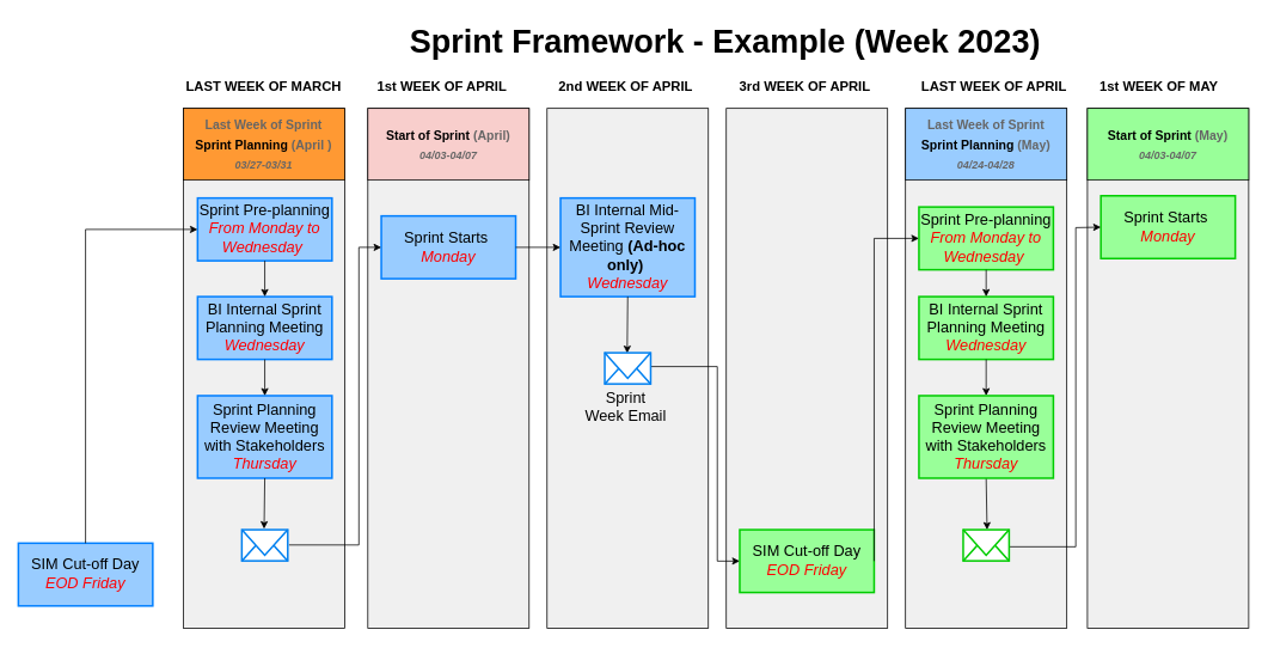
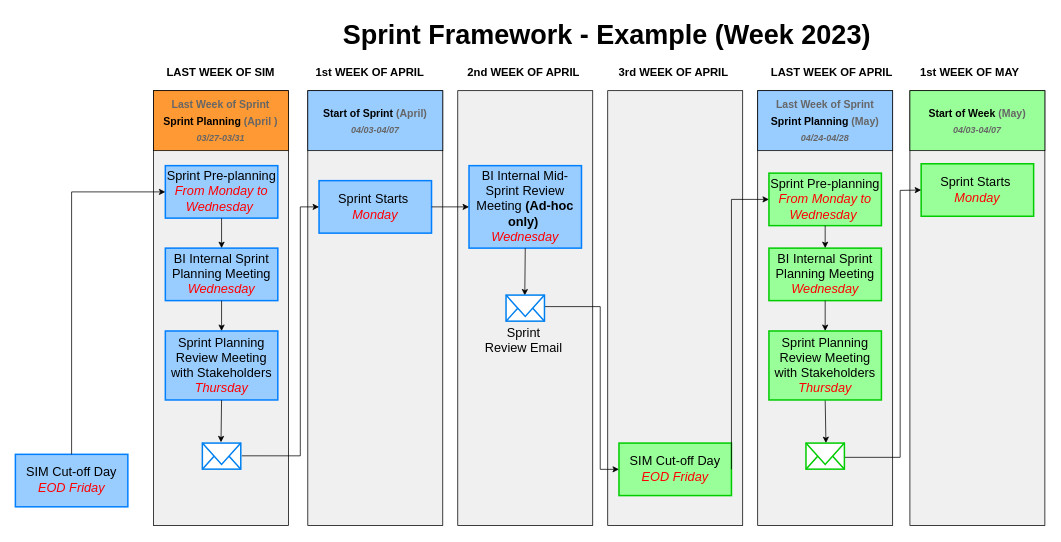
- <mxCell id="19" value="&lt;b&gt;&lt;font style=&quot;font-size: 15px;&quot;&gt;LAST WEEK OF MARCH&lt;/font&gt;&lt;/b&gt;" style="text;html=1;strokeColor=none;fillColor=none;align=center;verticalAlign=middle;whiteSpace=wrap;rounded=0;" parent="1" vertex="1"><mxGeometry x="201.88" y="90" width="183.75" height="10" as="geometry" /></mxCell>
+ <mxCell id="19" value="&lt;b&gt;&lt;font style=&quot;font-size: 15px;&quot;&gt;LAST WEEK OF SIM&lt;/font&gt;&lt;/b&gt;" style="text;html=1;strokeColor=none;fillColor=none;align=center;verticalAlign=middle;whiteSpace=wrap;rounded=0;" parent="1" vertex="1"><mxGeometry x="201.88" y="90" width="183.75" height="10" as="geometry" /></mxCell>
- <mxCell id="9" value="&lt;font style=&quot;&quot;&gt;&lt;font style=&quot;font-size: 14px;&quot;&gt;&lt;font color=&quot;#000000&quot;&gt;Start of Sprint&lt;/font&gt;&lt;font color=&quot;#666666&quot;&gt; (April)&lt;/font&gt;&lt;br&gt;&lt;/font&gt;&lt;i style=&quot;color: rgb(102, 102, 102); font-size: 12px; --tw-border-spacing-x: 0; --tw-border-spacing-y: 0; --tw-translate-x: 0; --tw-translate-y: 0; --tw-rotate: 0; --tw-skew-x: 0; --tw-skew-y: 0; --tw-scale-x: 1; --tw-scale-y: 1; --tw-pan-x: ; --tw-pan-y: ; --tw-pinch-zoom: ; --tw-scroll-snap-strictness: proximity; --tw-ordinal: ; --tw-slashed-zero: ; --tw-numeric-figure: ; --tw-numeric-spacing: ; --tw-numeric-fraction: ; --tw-ring-inset: ; --tw-ring-offset-width: 0px; --tw-ring-offset-color: #fff; --tw-ring-color: rgb(59 130 246 / 0.5); --tw-ring-offset-shadow: 0 0 #0000; --tw-ring-shadow: 0 0 #0000; --tw-shadow: 0 0 #0000; --tw-shadow-colored: 0 0 #0000; --tw-blur: ; --tw-brightness: ; --tw-contrast: ; --tw-grayscale: ; --tw-hue-rotate: ; --tw-invert: ; --tw-saturate: ; --tw-sepia: ; --tw-drop-shadow: ; --tw-backdrop-blur: ; --tw-backdrop-brightness: ; --tw-backdrop-contrast: ; --tw-backdrop-grayscale: ; --tw-backdrop-hue-rotate: ; --tw-backdrop-invert: ; --tw-backdrop-opacity: ; --tw-backdrop-saturate: ; --tw-backdrop-sepia: ; border-color: var(--border-color);&quot;&gt;04/03-04/07&lt;/i&gt;&lt;br&gt;&lt;/font&gt;" style="whiteSpace=wrap;html=1;strokeColor=default;strokeWidth=1;fillColor=#f8cecc;fontFamily=Helvetica;fontSize=18;fontColor=#FFFFFF;fontStyle=1;" parent="1" vertex="1"><mxGeometry x="410" y="120" width="180" height="80" as="geometry" /></mxCell>
+ <mxCell id="9" value="&lt;font style=&quot;&quot;&gt;&lt;font style=&quot;font-size: 14px;&quot;&gt;&lt;font color=&quot;#000000&quot;&gt;Start of Sprint&lt;/font&gt;&lt;font color=&quot;#666666&quot;&gt; (April)&lt;/font&gt;&lt;br&gt;&lt;/font&gt;&lt;i style=&quot;color: rgb(102, 102, 102); font-size: 12px; --tw-border-spacing-x: 0; --tw-border-spacing-y: 0; --tw-translate-x: 0; --tw-translate-y: 0; --tw-rotate: 0; --tw-skew-x: 0; --tw-skew-y: 0; --tw-scale-x: 1; --tw-scale-y: 1; --tw-pan-x: ; --tw-pan-y: ; --tw-pinch-zoom: ; --tw-scroll-snap-strictness: proximity; --tw-ordinal: ; --tw-slashed-zero: ; --tw-numeric-figure: ; --tw-numeric-spacing: ; --tw-numeric-fraction: ; --tw-ring-inset: ; --tw-ring-offset-width: 0px; --tw-ring-offset-color: #fff; --tw-ring-color: rgb(59 130 246 / 0.5); --tw-ring-offset-shadow: 0 0 #0000; --tw-ring-shadow: 0 0 #0000; --tw-shadow: 0 0 #0000; --tw-shadow-colored: 0 0 #0000; --tw-blur: ; --tw-brightness: ; --tw-contrast: ; --tw-grayscale: ; --tw-hue-rotate: ; --tw-invert: ; --tw-saturate: ; --tw-sepia: ; --tw-drop-shadow: ; --tw-backdrop-blur: ; --tw-backdrop-brightness: ; --tw-backdrop-contrast: ; --tw-backdrop-grayscale: ; --tw-backdrop-hue-rotate: ; --tw-backdrop-invert: ; --tw-backdrop-opacity: ; --tw-backdrop-saturate: ; --tw-backdrop-sepia: ; border-color: var(--border-color);&quot;&gt;04/03-04/07&lt;/i&gt;&lt;br&gt;&lt;/font&gt;" style="whiteSpace=wrap;html=1;strokeColor=default;strokeWidth=1;fillColor=#99CCFF;fontFamily=Helvetica;fontSize=18;fontColor=#FFFFFF;fontStyle=1" parent="1" vertex="1"><mxGeometry x="410" y="120" width="180" height="80" as="geometry" /></mxCell>
- <mxCell id="11" value="&lt;font color=&quot;#000000&quot; style=&quot;--tw-border-spacing-x: 0; --tw-border-spacing-y: 0; --tw-translate-x: 0; --tw-translate-y: 0; --tw-rotate: 0; --tw-skew-x: 0; --tw-skew-y: 0; --tw-scale-x: 1; --tw-scale-y: 1; --tw-pan-x: ; --tw-pan-y: ; --tw-pinch-zoom: ; --tw-scroll-snap-strictness: proximity; --tw-ordinal: ; --tw-slashed-zero: ; --tw-numeric-figure: ; --tw-numeric-spacing: ; --tw-numeric-fraction: ; --tw-ring-inset: ; --tw-ring-offset-width: 0px; --tw-ring-offset-color: #fff; --tw-ring-color: rgb(59 130 246 / 0.5); --tw-ring-offset-shadow: 0 0 #0000; --tw-ring-shadow: 0 0 #0000; --tw-shadow: 0 0 #0000; --tw-shadow-colored: 0 0 #0000; --tw-blur: ; --tw-brightness: ; --tw-contrast: ; --tw-grayscale: ; --tw-hue-rotate: ; --tw-invert: ; --tw-saturate: ; --tw-sepia: ; --tw-drop-shadow: ; --tw-backdrop-blur: ; --tw-backdrop-brightness: ; --tw-backdrop-contrast: ; --tw-backdrop-grayscale: ; --tw-backdrop-hue-rotate: ; --tw-backdrop-invert: ; --tw-backdrop-opacity: ; --tw-backdrop-saturate: ; --tw-backdrop-sepia: ; border-color: var(--border-color); font-size: 14px;&quot;&gt;Start of Sprint &lt;/font&gt;&lt;font color=&quot;#666666&quot;&gt;&lt;font style=&quot;--tw-border-spacing-x: 0; --tw-border-spacing-y: 0; --tw-translate-x: 0; --tw-translate-y: 0; --tw-rotate: 0; --tw-skew-x: 0; --tw-skew-y: 0; --tw-scale-x: 1; --tw-scale-y: 1; --tw-pan-x: ; --tw-pan-y: ; --tw-pinch-zoom: ; --tw-scroll-snap-strictness: proximity; --tw-ordinal: ; --tw-slashed-zero: ; --tw-numeric-figure: ; --tw-numeric-spacing: ; --tw-numeric-fraction: ; --tw-ring-inset: ; --tw-ring-offset-width: 0px; --tw-ring-offset-color: #fff; --tw-ring-color: rgb(59 130 246 / 0.5); --tw-ring-offset-shadow: 0 0 #0000; --tw-ring-shadow: 0 0 #0000; --tw-shadow: 0 0 #0000; --tw-shadow-colored: 0 0 #0000; --tw-blur: ; --tw-brightness: ; --tw-contrast: ; --tw-grayscale: ; --tw-hue-rotate: ; --tw-invert: ; --tw-saturate: ; --tw-sepia: ; --tw-drop-shadow: ; --tw-backdrop-blur: ; --tw-backdrop-brightness: ; --tw-backdrop-contrast: ; --tw-backdrop-grayscale: ; --tw-backdrop-hue-rotate: ; --tw-backdrop-invert: ; --tw-backdrop-opacity: ; --tw-backdrop-saturate: ; --tw-backdrop-sepia: ; border-color: var(--border-color); font-size: 14px;&quot;&gt;(May)&lt;br style=&quot;--tw-border-spacing-x: 0; --tw-border-spacing-y: 0; --tw-translate-x: 0; --tw-translate-y: 0; --tw-rotate: 0; --tw-skew-x: 0; --tw-skew-y: 0; --tw-scale-x: 1; --tw-scale-y: 1; --tw-pan-x: ; --tw-pan-y: ; --tw-pinch-zoom: ; --tw-scroll-snap-strictness: proximity; --tw-ordinal: ; --tw-slashed-zero: ; --tw-numeric-figure: ; --tw-numeric-spacing: ; --tw-numeric-fraction: ; --tw-ring-inset: ; --tw-ring-offset-width: 0px; --tw-ring-offset-color: #fff; --tw-ring-color: rgb(59 130 246 / 0.5); --tw-ring-offset-shadow: 0 0 #0000; --tw-ring-shadow: 0 0 #0000; --tw-shadow: 0 0 #0000; --tw-shadow-colored: 0 0 #0000; --tw-blur: ; --tw-brightness: ; --tw-contrast: ; --tw-grayscale: ; --tw-hue-rotate: ; --tw-invert: ; --tw-saturate: ; --tw-sepia: ; --tw-drop-shadow: ; --tw-backdrop-blur: ; --tw-backdrop-brightness: ; --tw-backdrop-contrast: ; --tw-backdrop-grayscale: ; --tw-backdrop-hue-rotate: ; --tw-backdrop-invert: ; --tw-backdrop-opacity: ; --tw-backdrop-saturate: ; --tw-backdrop-sepia: ; border-color: var(--border-color);&quot;&gt;&lt;/font&gt;&lt;i style=&quot;--tw-border-spacing-x: 0; --tw-border-spacing-y: 0; --tw-translate-x: 0; --tw-translate-y: 0; --tw-rotate: 0; --tw-skew-x: 0; --tw-skew-y: 0; --tw-scale-x: 1; --tw-scale-y: 1; --tw-pan-x: ; --tw-pan-y: ; --tw-pinch-zoom: ; --tw-scroll-snap-strictness: proximity; --tw-ordinal: ; --tw-slashed-zero: ; --tw-numeric-figure: ; --tw-numeric-spacing: ; --tw-numeric-fraction: ; --tw-ring-inset: ; --tw-ring-offset-width: 0px; --tw-ring-offset-color: #fff; --tw-ring-color: rgb(59 130 246 / 0.5); --tw-ring-offset-shadow: 0 0 #0000; --tw-ring-shadow: 0 0 #0000; --tw-shadow: 0 0 #0000; --tw-shadow-colored: 0 0 #0000; --tw-blur: ; --tw-brightness: ; --tw-contrast: ; --tw-grayscale: ; --tw-hue-rotate: ; --tw-invert: ; --tw-saturate: ; --tw-sepia: ; --tw-drop-shadow: ; --tw-backdrop-blur: ; --tw-backdrop-brightness: ; --tw-backdrop-contrast: ; --tw-backdrop-grayscale: ; --tw-backdrop-hue-rotate: ; --tw-backdrop-invert: ; --tw-backdrop-opacity: ; --tw-backdrop-saturate: ; --tw-backdrop-sepia: ; border-color: var(--border-color); font-size: 12px;&quot;&gt;04/03-04/07&lt;/i&gt;&lt;/font&gt;" style="whiteSpace=wrap;html=1;strokeColor=default;strokeWidth=1;fillColor=#99FF99;fontFamily=Helvetica;fontSize=18;fontColor=#FFFFFF;fontStyle=1" parent="1" vertex="1"><mxGeometry x="1213" y="120" width="180" height="80" as="geometry" /></mxCell>
+ <mxCell id="11" value="&lt;font color=&quot;#000000&quot; style=&quot;--tw-border-spacing-x: 0; --tw-border-spacing-y: 0; --tw-translate-x: 0; --tw-translate-y: 0; --tw-rotate: 0; --tw-skew-x: 0; --tw-skew-y: 0; --tw-scale-x: 1; --tw-scale-y: 1; --tw-pan-x: ; --tw-pan-y: ; --tw-pinch-zoom: ; --tw-scroll-snap-strictness: proximity; --tw-ordinal: ; --tw-slashed-zero: ; --tw-numeric-figure: ; --tw-numeric-spacing: ; --tw-numeric-fraction: ; --tw-ring-inset: ; --tw-ring-offset-width: 0px; --tw-ring-offset-color: #fff; --tw-ring-color: rgb(59 130 246 / 0.5); --tw-ring-offset-shadow: 0 0 #0000; --tw-ring-shadow: 0 0 #0000; --tw-shadow: 0 0 #0000; --tw-shadow-colored: 0 0 #0000; --tw-blur: ; --tw-brightness: ; --tw-contrast: ; --tw-grayscale: ; --tw-hue-rotate: ; --tw-invert: ; --tw-saturate: ; --tw-sepia: ; --tw-drop-shadow: ; --tw-backdrop-blur: ; --tw-backdrop-brightness: ; --tw-backdrop-contrast: ; --tw-backdrop-grayscale: ; --tw-backdrop-hue-rotate: ; --tw-backdrop-invert: ; --tw-backdrop-opacity: ; --tw-backdrop-saturate: ; --tw-backdrop-sepia: ; border-color: var(--border-color); font-size: 14px;&quot;&gt;Start of Week &lt;/font&gt;&lt;font color=&quot;#666666&quot;&gt;&lt;font style=&quot;--tw-border-spacing-x: 0; --tw-border-spacing-y: 0; --tw-translate-x: 0; --tw-translate-y: 0; --tw-rotate: 0; --tw-skew-x: 0; --tw-skew-y: 0; --tw-scale-x: 1; --tw-scale-y: 1; --tw-pan-x: ; --tw-pan-y: ; --tw-pinch-zoom: ; --tw-scroll-snap-strictness: proximity; --tw-ordinal: ; --tw-slashed-zero: ; --tw-numeric-figure: ; --tw-numeric-spacing: ; --tw-numeric-fraction: ; --tw-ring-inset: ; --tw-ring-offset-width: 0px; --tw-ring-offset-color: #fff; --tw-ring-color: rgb(59 130 246 / 0.5); --tw-ring-offset-shadow: 0 0 #0000; --tw-ring-shadow: 0 0 #0000; --tw-shadow: 0 0 #0000; --tw-shadow-colored: 0 0 #0000; --tw-blur: ; --tw-brightness: ; --tw-contrast: ; --tw-grayscale: ; --tw-hue-rotate: ; --tw-invert: ; --tw-saturate: ; --tw-sepia: ; --tw-drop-shadow: ; --tw-backdrop-blur: ; --tw-backdrop-brightness: ; --tw-backdrop-contrast: ; --tw-backdrop-grayscale: ; --tw-backdrop-hue-rotate: ; --tw-backdrop-invert: ; --tw-backdrop-opacity: ; --tw-backdrop-saturate: ; --tw-backdrop-sepia: ; border-color: var(--border-color); font-size: 14px;&quot;&gt;(May)&lt;br style=&quot;--tw-border-spacing-x: 0; --tw-border-spacing-y: 0; --tw-translate-x: 0; --tw-translate-y: 0; --tw-rotate: 0; --tw-skew-x: 0; --tw-skew-y: 0; --tw-scale-x: 1; --tw-scale-y: 1; --tw-pan-x: ; --tw-pan-y: ; --tw-pinch-zoom: ; --tw-scroll-snap-strictness: proximity; --tw-ordinal: ; --tw-slashed-zero: ; --tw-numeric-figure: ; --tw-numeric-spacing: ; --tw-numeric-fraction: ; --tw-ring-inset: ; --tw-ring-offset-width: 0px; --tw-ring-offset-color: #fff; --tw-ring-color: rgb(59 130 246 / 0.5); --tw-ring-offset-shadow: 0 0 #0000; --tw-ring-shadow: 0 0 #0000; --tw-shadow: 0 0 #0000; --tw-shadow-colored: 0 0 #0000; --tw-blur: ; --tw-brightness: ; --tw-contrast: ; --tw-grayscale: ; --tw-hue-rotate: ; --tw-invert: ; --tw-saturate: ; --tw-sepia: ; --tw-drop-shadow: ; --tw-backdrop-blur: ; --tw-backdrop-brightness: ; --tw-backdrop-contrast: ; --tw-backdrop-grayscale: ; --tw-backdrop-hue-rotate: ; --tw-backdrop-invert: ; --tw-backdrop-opacity: ; --tw-backdrop-saturate: ; --tw-backdrop-sepia: ; border-color: var(--border-color);&quot;&gt;&lt;/font&gt;&lt;i style=&quot;--tw-border-spacing-x: 0; --tw-border-spacing-y: 0; --tw-translate-x: 0; --tw-translate-y: 0; --tw-rotate: 0; --tw-skew-x: 0; --tw-skew-y: 0; --tw-scale-x: 1; --tw-scale-y: 1; --tw-pan-x: ; --tw-pan-y: ; --tw-pinch-zoom: ; --tw-scroll-snap-strictness: proximity; --tw-ordinal: ; --tw-slashed-zero: ; --tw-numeric-figure: ; --tw-numeric-spacing: ; --tw-numeric-fraction: ; --tw-ring-inset: ; --tw-ring-offset-width: 0px; --tw-ring-offset-color: #fff; --tw-ring-color: rgb(59 130 246 / 0.5); --tw-ring-offset-shadow: 0 0 #0000; --tw-ring-shadow: 0 0 #0000; --tw-shadow: 0 0 #0000; --tw-shadow-colored: 0 0 #0000; --tw-blur: ; --tw-brightness: ; --tw-contrast: ; --tw-grayscale: ; --tw-hue-rotate: ; --tw-invert: ; --tw-saturate: ; --tw-sepia: ; --tw-drop-shadow: ; --tw-backdrop-blur: ; --tw-backdrop-brightness: ; --tw-backdrop-contrast: ; --tw-backdrop-grayscale: ; --tw-backdrop-hue-rotate: ; --tw-backdrop-invert: ; --tw-backdrop-opacity: ; --tw-backdrop-saturate: ; --tw-backdrop-sepia: ; border-color: var(--border-color); font-size: 12px;&quot;&gt;04/03-04/07&lt;/i&gt;&lt;/font&gt;" style="whiteSpace=wrap;html=1;strokeColor=default;strokeWidth=1;fillColor=#99FF99;fontFamily=Helvetica;fontSize=18;fontColor=#FFFFFF;fontStyle=1" parent="1" vertex="1"><mxGeometry x="1213" y="120" width="180" height="80" as="geometry" /></mxCell>
- <mxCell id="43" value="&lt;span style=&quot;color: rgb(0, 0, 0); font-family: Helvetica; font-size: 17px; font-style: normal; font-variant-ligatures: normal; font-variant-caps: normal; font-weight: 400; letter-spacing: normal; orphans: 2; text-indent: 0px; text-transform: none; widows: 2; word-spacing: 0px; -webkit-text-stroke-width: 0px; text-decoration-thickness: initial; text-decoration-style: initial; text-decoration-color: initial; float: none; display: inline !important;&quot;&gt;Sprint &lt;br&gt;Week Email&lt;/span&gt;" style="text;whiteSpace=wrap;html=1;align=center;" vertex="1" parent="1"><mxGeometry x="642.51" y="427.38" width="110" height="50" as="geometry" /></mxCell>
+ <mxCell id="43" value="&lt;span style=&quot;color: rgb(0, 0, 0); font-family: Helvetica; font-size: 17px; font-style: normal; font-variant-ligatures: normal; font-variant-caps: normal; font-weight: 400; letter-spacing: normal; orphans: 2; text-indent: 0px; text-transform: none; widows: 2; word-spacing: 0px; -webkit-text-stroke-width: 0px; text-decoration-thickness: initial; text-decoration-style: initial; text-decoration-color: initial; float: none; display: inline !important;&quot;&gt;Sprint &lt;br&gt;Review Email&lt;/span&gt;" style="text;whiteSpace=wrap;html=1;align=center;" vertex="1" parent="1"><mxGeometry x="642.51" y="427.38" width="110" height="50" as="geometry" /></mxCell>
